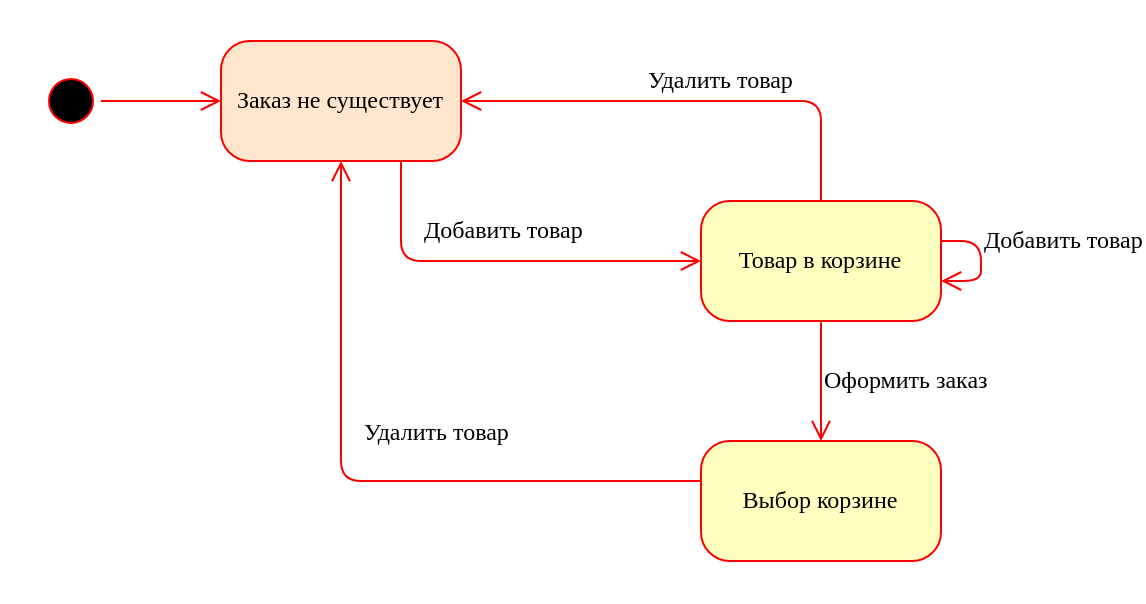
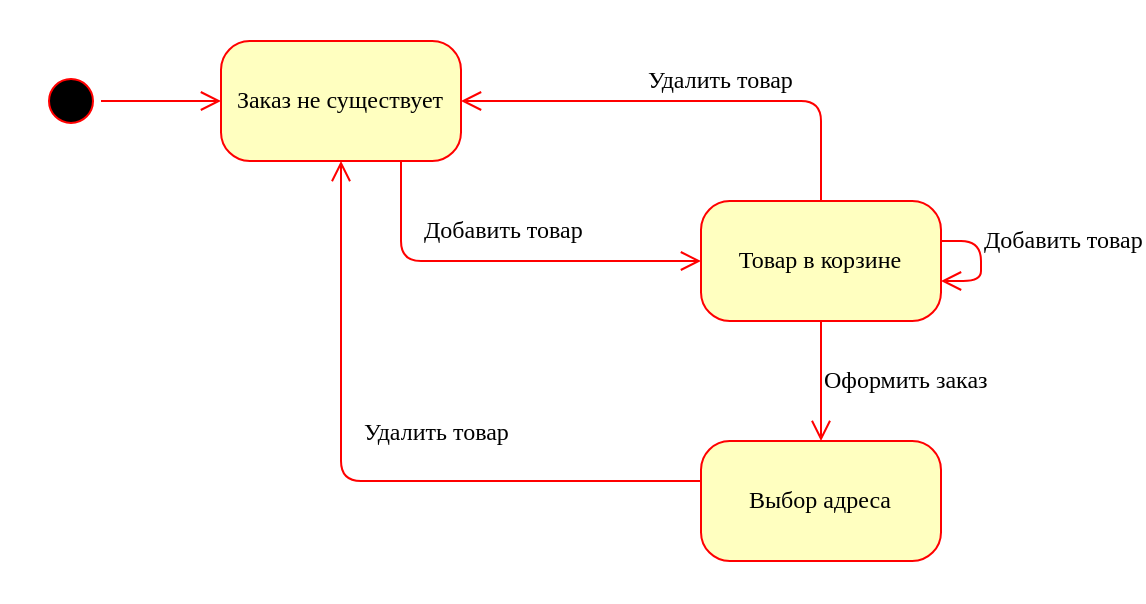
- <mxCell id="3" value="Заказ не существует" style="rounded=1;whiteSpace=wrap;html=1;arcSize=24;fillColor=#ffe6cc;strokeColor=#ff0000;shadow=0;comic=0;labelBackgroundColor=none;fontFamily=Verdana;fontSize=12;fontColor=#000000;align=center;" parent="1" vertex="1"><mxGeometry x="110" y="20" width="120" height="60" as="geometry" /></mxCell>
+ <mxCell id="3" value="Заказ не существует" style="rounded=1;whiteSpace=wrap;html=1;arcSize=24;fillColor=#ffffc0;strokeColor=#ff0000;shadow=0;comic=0;labelBackgroundColor=none;fontFamily=Verdana;fontSize=12;fontColor=#000000;align=center;" parent="1" vertex="1"><mxGeometry x="110" y="20" width="120" height="60" as="geometry" /></mxCell>
- <mxCell id="5" value="Выбор корзине" style="rounded=1;whiteSpace=wrap;html=1;arcSize=24;fillColor=#ffffc0;strokeColor=#ff0000;shadow=0;comic=0;labelBackgroundColor=none;fontFamily=Verdana;fontSize=12;fontColor=#000000;align=center;" parent="1" vertex="1"><mxGeometry x="350" y="220" width="120" height="60" as="geometry" /></mxCell>
+ <mxCell id="5" value="Выбор адреса" style="rounded=1;whiteSpace=wrap;html=1;arcSize=24;fillColor=#ffffc0;strokeColor=#ff0000;shadow=0;comic=0;labelBackgroundColor=none;fontFamily=Verdana;fontSize=12;fontColor=#000000;align=center;" parent="1" vertex="1"><mxGeometry x="350" y="220" width="120" height="60" as="geometry" /></mxCell>
